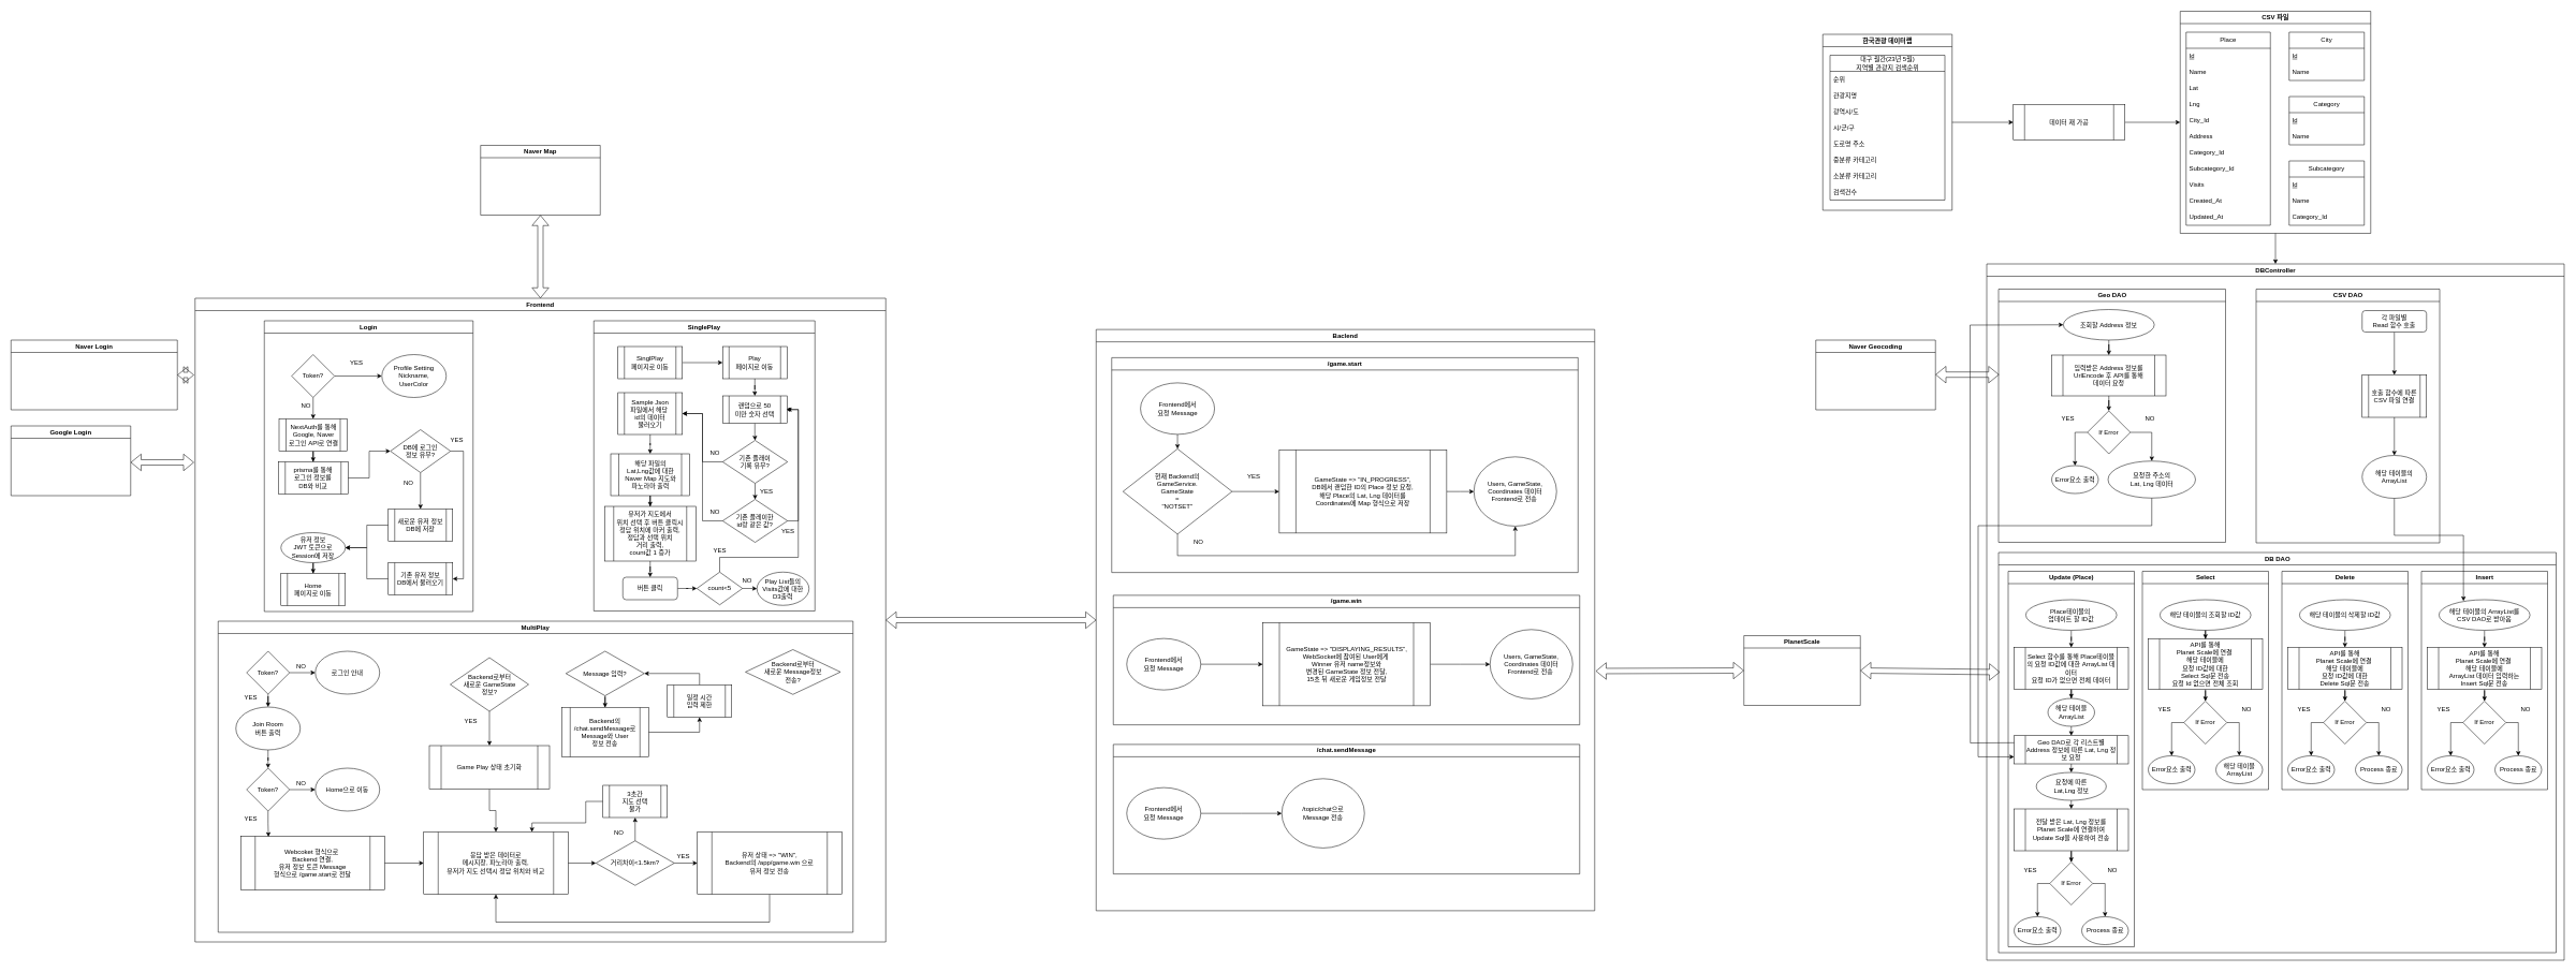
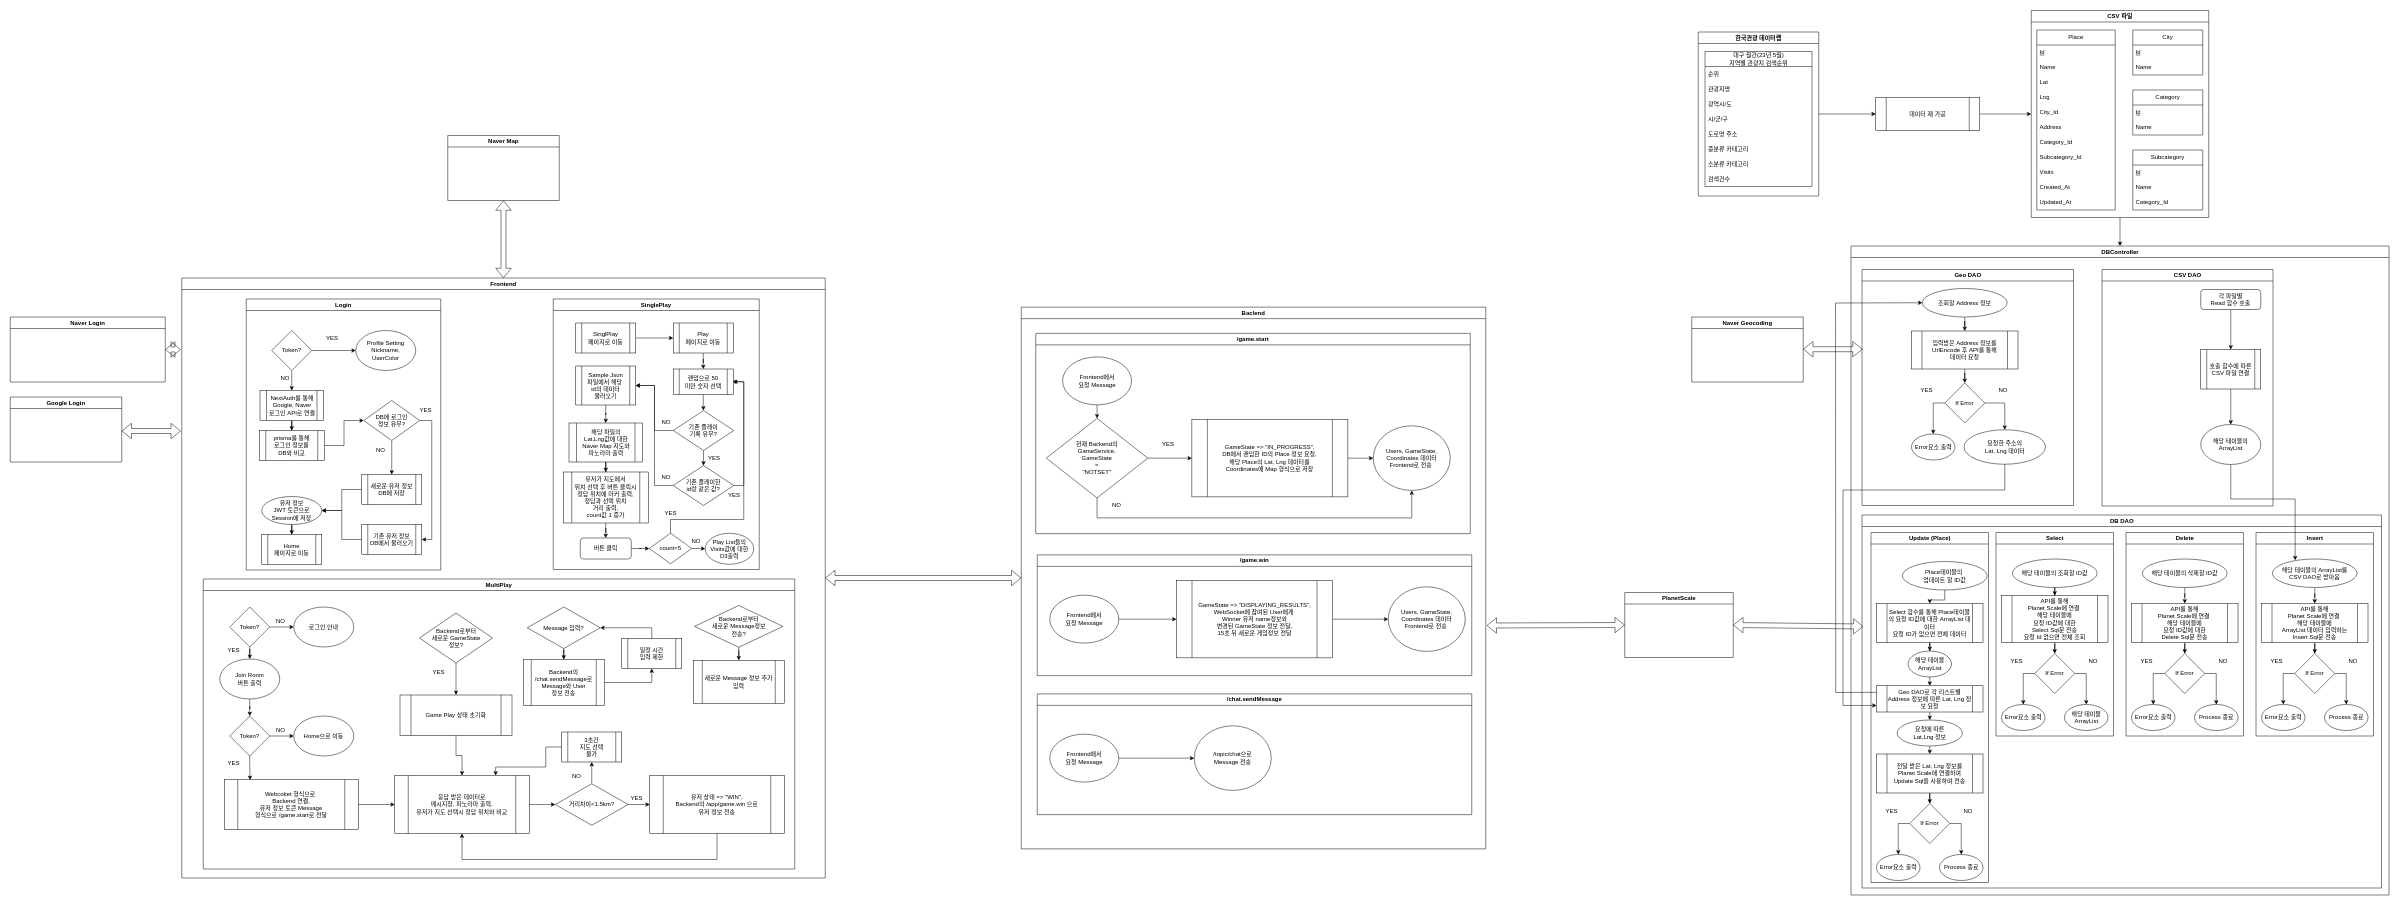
- <mxCell id="48" value="Place테이블의&amp;nbsp;&lt;br&gt;업데이트 할 ID값" style="ellipse;whiteSpace=wrap;html=1;" vertex="1" parent="46"><mxGeometry x="32.75" y="53" width="169.5" height="57" as="geometry" /></mxCell>
+ <mxCell id="48" value="Place테이블의&amp;nbsp;&lt;br&gt;업데이트 할 ID값" style="ellipse;whiteSpace=wrap;html=1;" vertex="1" parent="46"><mxGeometry x="62.75" y="58" width="169.5" height="57" as="geometry" /></mxCell>
+ <mxCell id="216" value="" style="edgeStyle=orthogonalEdgeStyle;rounded=0;orthogonalLoop=1;jettySize=auto;html=1;" edge="1" parent="179" source="217" target="218"><mxGeometry relative="1" as="geometry" /></mxCell>
+ <mxCell id="218" value="새로운 Message 정보 추가입력" style="shape=process;whiteSpace=wrap;html=1;backgroundOutline=1;" vertex="1" parent="179"><mxGeometry x="980" y="162.75" width="182" height="86" as="geometry" /></mxCell>
